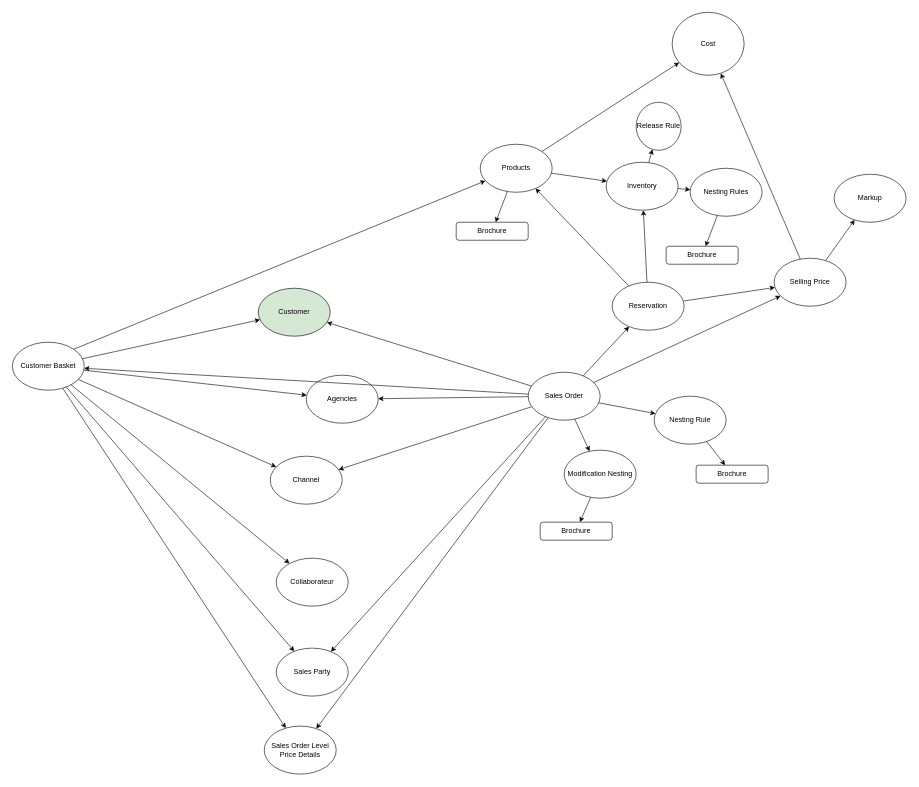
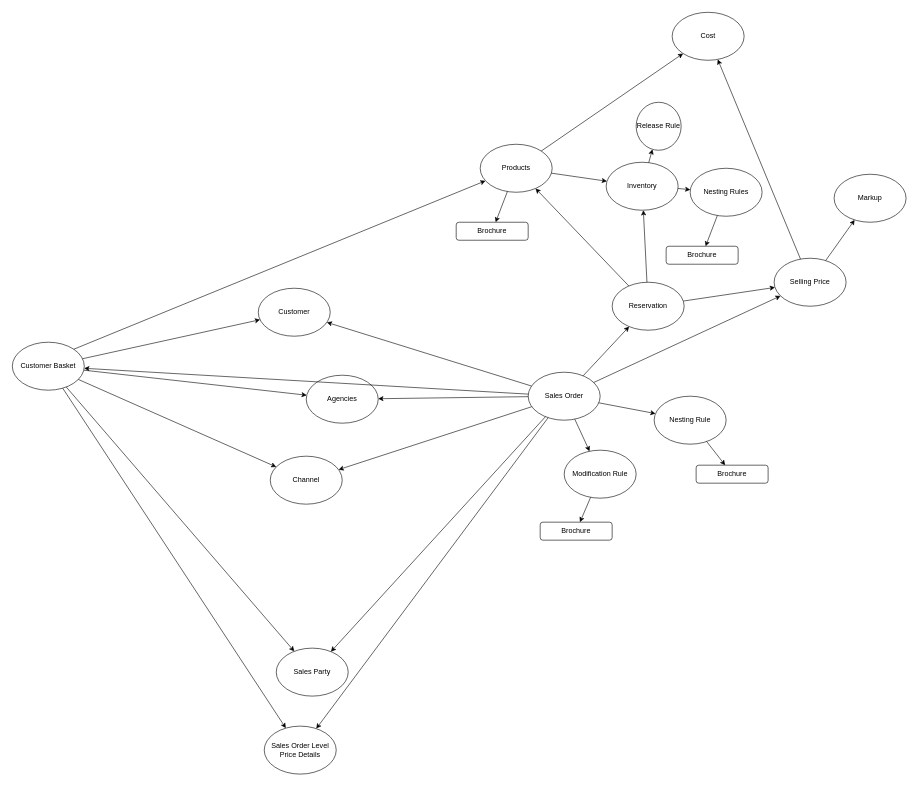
- <mxCell id="34" value="Cost" style="ellipse;whiteSpace=wrap;html=1;" parent="1" vertex="1"><mxGeometry x="1120" y="20" width="120" height="105" as="geometry" /></mxCell>
+ <mxCell id="34" value="Cost" style="ellipse;whiteSpace=wrap;html=1;" parent="1" vertex="1"><mxGeometry x="1120" y="20" width="120" height="80" as="geometry" /></mxCell>
- <mxCell id="11" value="Customer" style="ellipse;whiteSpace=wrap;html=1;fillColor=#d5e8d4;" parent="1" vertex="1"><mxGeometry x="430" y="480" width="120" height="80" as="geometry" /></mxCell>
+ <mxCell id="11" value="Customer" style="ellipse;whiteSpace=wrap;html=1;" parent="1" vertex="1"><mxGeometry x="430" y="480" width="120" height="80" as="geometry" /></mxCell>
- <mxCell id="23" value="" style="endArrow=classic;html=1;" parent="1" source="18" target="13" edge="1"><mxGeometry width="50" height="50" relative="1" as="geometry"><mxPoint x="260" y="860" as="sourcePoint" /><mxPoint x="310" y="810" as="targetPoint" /></mxGeometry></mxCell>
- <mxCell id="46" value="Modification Nesting" style="ellipse;whiteSpace=wrap;html=1;" parent="1" vertex="1"><mxGeometry x="940" y="750" width="120" height="80" as="geometry" /></mxCell>
+ <mxCell id="46" value="Modification Rule" style="ellipse;whiteSpace=wrap;html=1;" parent="1" vertex="1"><mxGeometry x="940" y="750" width="120" height="80" as="geometry" /></mxCell>
- <mxCell id="13" value="Collaborateur" style="ellipse;whiteSpace=wrap;html=1;" parent="1" vertex="1"><mxGeometry x="460" y="930" width="120" height="80" as="geometry" /></mxCell>
